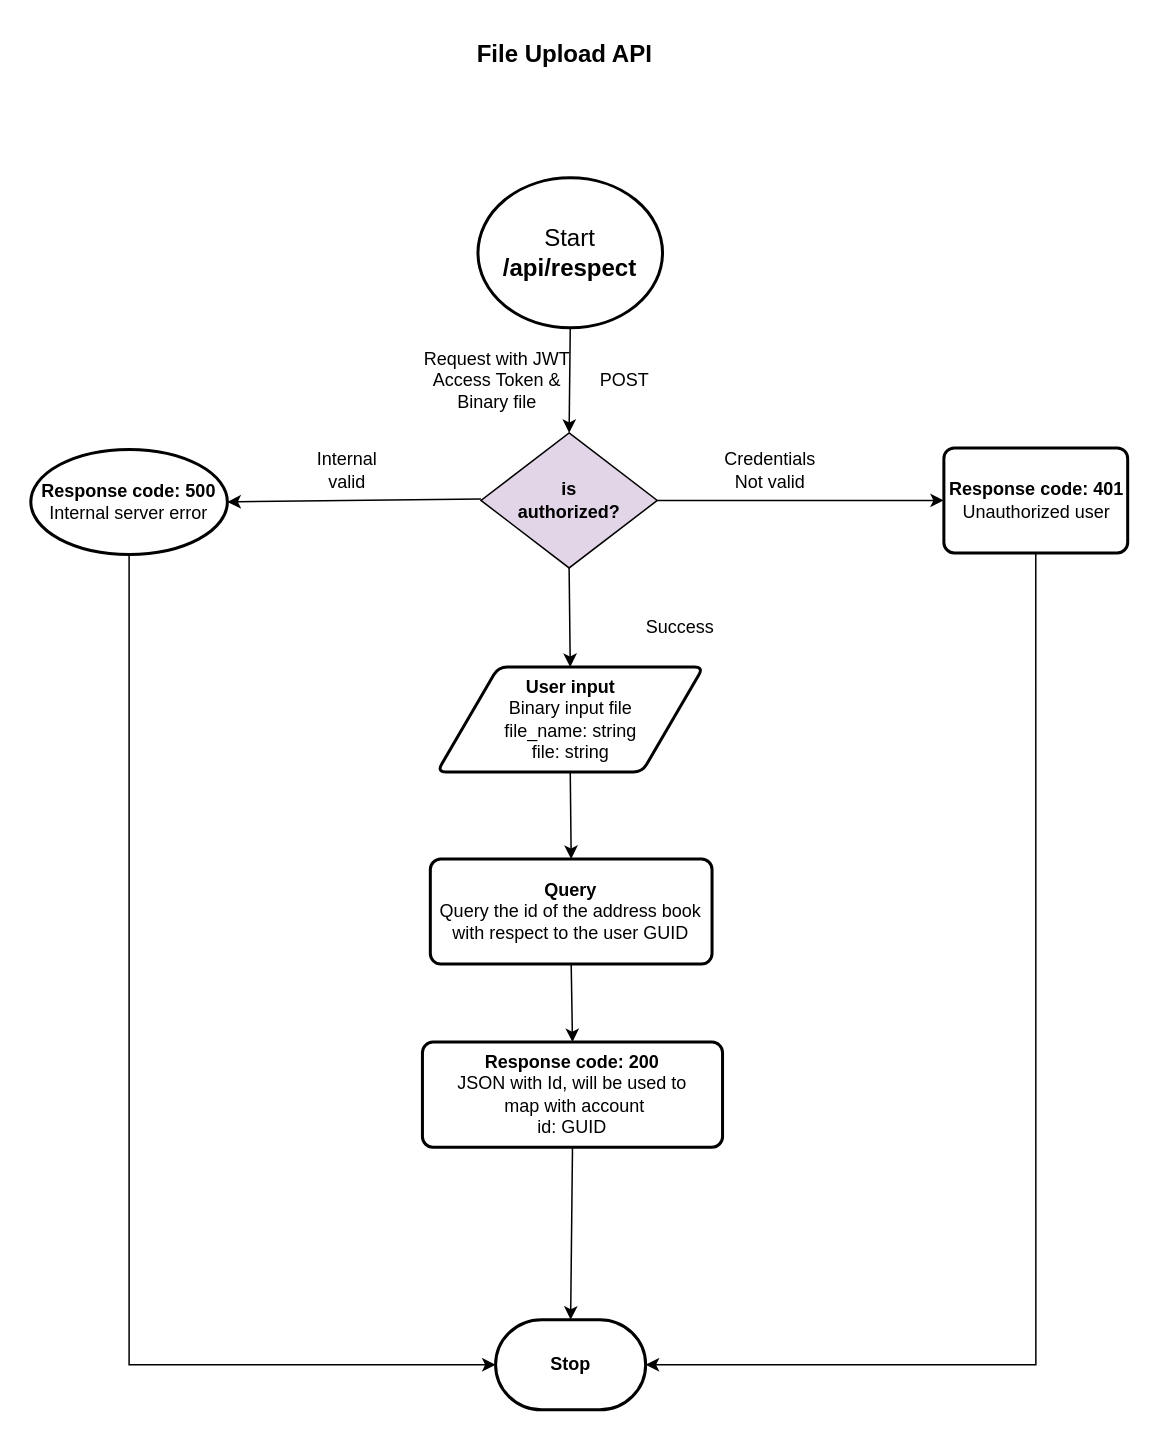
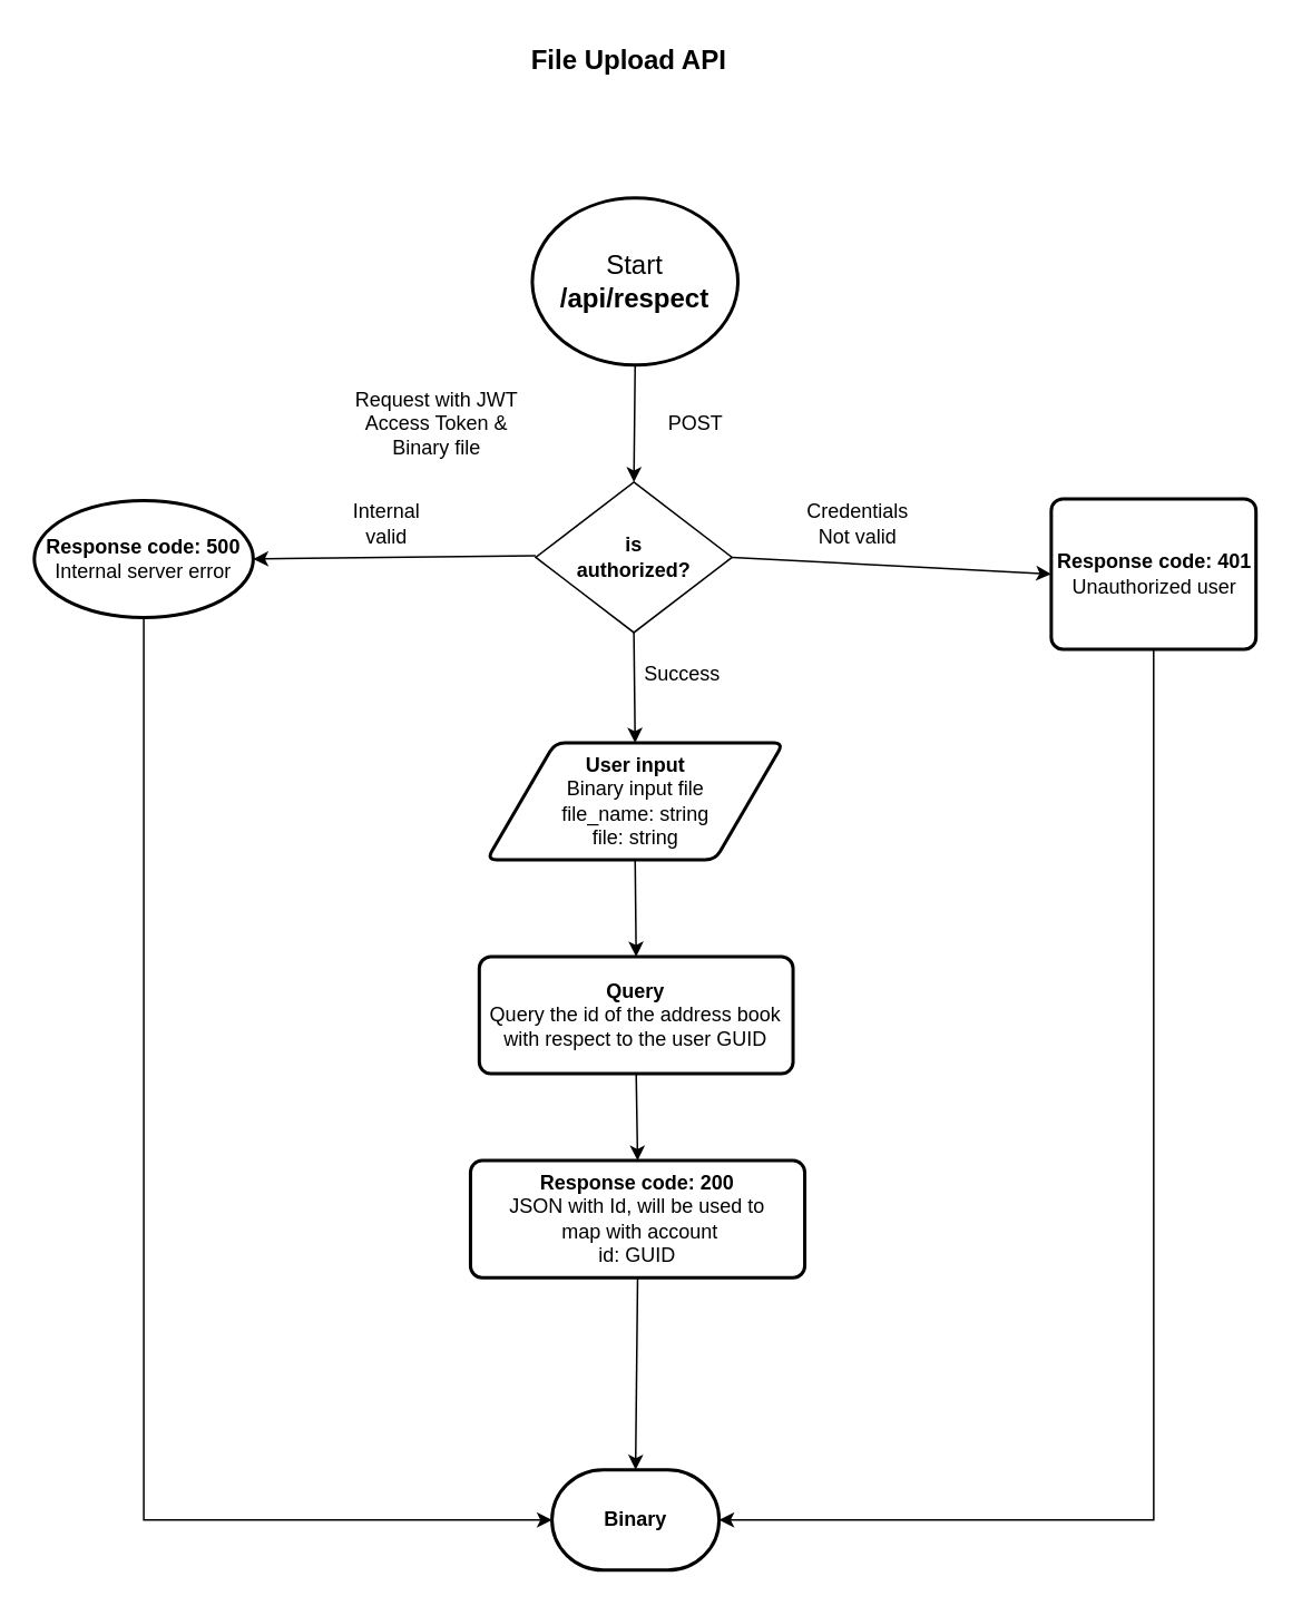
- <mxCell id="9" value="Request with JWT Access Token &amp;amp; Binary file" style="text;html=1;strokeColor=none;fillColor=none;align=center;verticalAlign=middle;whiteSpace=wrap;rounded=0;" parent="1" vertex="1"><mxGeometry x="281" y="238" width="99.75" height="30" as="geometry" /></mxCell>
+ <mxCell id="9" value="Request with JWT Access Token &amp;amp; Binary file" style="text;html=1;strokeColor=none;fillColor=none;align=center;verticalAlign=middle;whiteSpace=wrap;rounded=0;" parent="1" vertex="1"><mxGeometry x="211" y="238" width="99.75" height="30" as="geometry" /></mxCell>
- <mxCell id="4" value="&lt;b&gt;is &lt;br&gt;authorized?&lt;/b&gt;" style="rhombus;whiteSpace=wrap;html=1;fillColor=#e1d5e7;" parent="1" vertex="1"><mxGeometry x="320" y="288" width="117.5" height="90" as="geometry" /></mxCell>
+ <mxCell id="4" value="&lt;b&gt;is &lt;br&gt;authorized?&lt;/b&gt;" style="rhombus;whiteSpace=wrap;html=1;" parent="1" vertex="1"><mxGeometry x="320" y="288" width="117.5" height="90" as="geometry" /></mxCell>
- <mxCell id="10" value="&lt;b&gt;Response code: 401&lt;/b&gt;&lt;br&gt;Unauthorized user" style="rounded=1;whiteSpace=wrap;html=1;absoluteArcSize=1;arcSize=14;strokeWidth=2;" parent="1" vertex="1"><mxGeometry x="628.5" y="298" width="122.5" height="70" as="geometry" /></mxCell>
+ <mxCell id="10" value="&lt;b&gt;Response code: 401&lt;/b&gt;&lt;br&gt;Unauthorized user" style="rounded=1;whiteSpace=wrap;html=1;absoluteArcSize=1;arcSize=14;strokeWidth=2;" parent="1" vertex="1"><mxGeometry x="628.5" y="298" width="122.5" height="90" as="geometry" /></mxCell>
- <mxCell id="8" value="Success" style="text;html=1;strokeColor=none;fillColor=none;align=center;verticalAlign=middle;whiteSpace=wrap;rounded=0;" parent="1" vertex="1"><mxGeometry x="422.5" y="403" width="60" height="30" as="geometry" /></mxCell>
+ <mxCell id="8" value="Success" style="text;html=1;strokeColor=none;fillColor=none;align=center;verticalAlign=middle;whiteSpace=wrap;rounded=0;" parent="1" vertex="1"><mxGeometry x="377.5" y="388" width="60" height="30" as="geometry" /></mxCell>
- <mxCell id="15" value="&lt;b&gt;Stop&lt;/b&gt;" style="strokeWidth=2;html=1;shape=mxgraph.flowchart.terminator;whiteSpace=wrap;" parent="1" vertex="1"><mxGeometry x="329.75" y="879" width="100" height="60" as="geometry" /></mxCell>
+ <mxCell id="15" value="&lt;b&gt;Binary&lt;/b&gt;" style="strokeWidth=2;html=1;shape=mxgraph.flowchart.terminator;whiteSpace=wrap;" parent="1" vertex="1"><mxGeometry x="329.75" y="879" width="100" height="60" as="geometry" /></mxCell>
